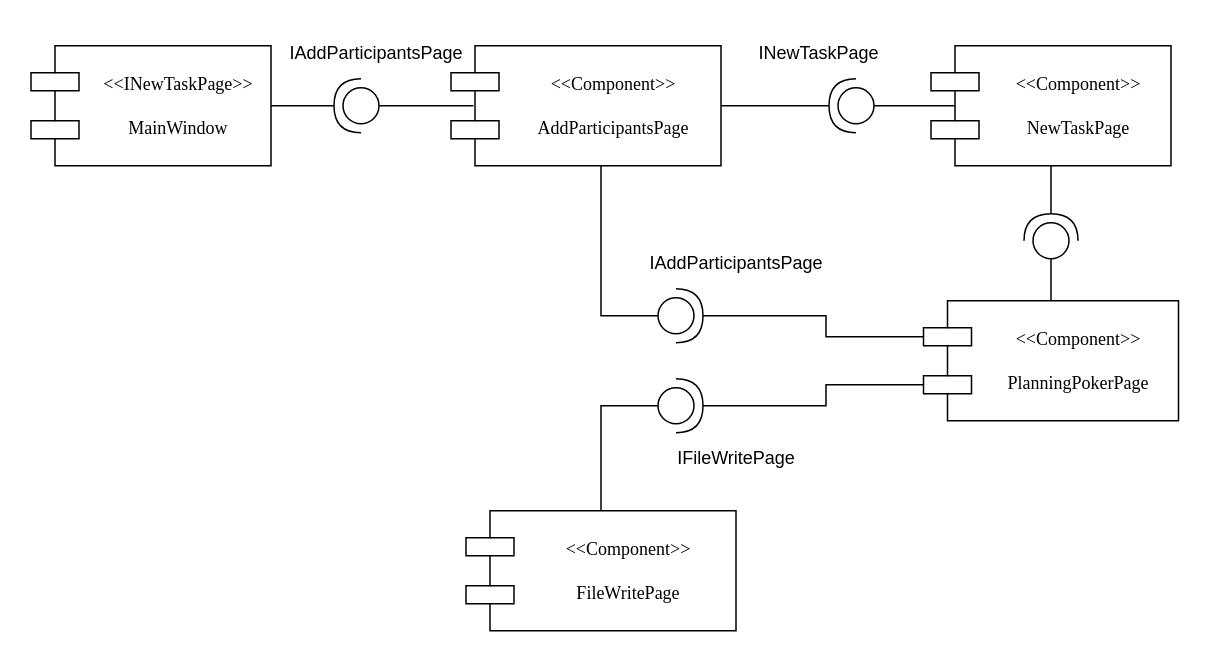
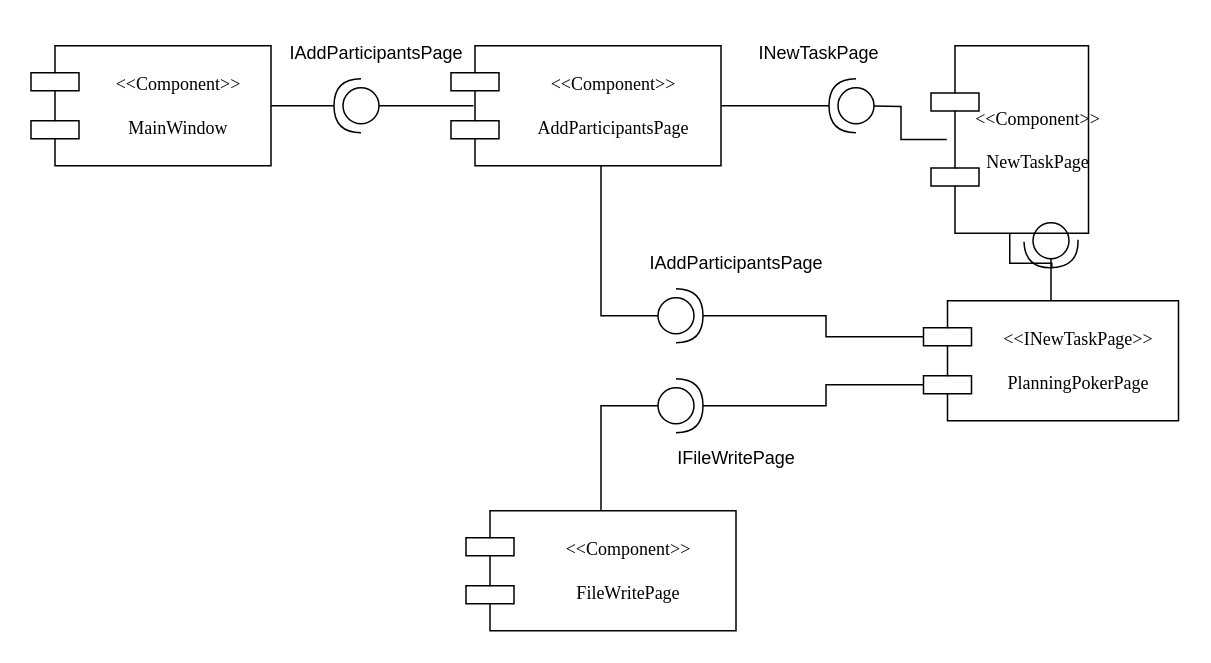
- <mxCell id="3" value="&lt;div align=&quot;center&quot;&gt;&amp;lt;&amp;lt;INewTaskPage&amp;gt;&amp;gt;&lt;br&gt;&lt;/div&gt;&lt;div align=&quot;center&quot;&gt;&amp;nbsp;&amp;nbsp; &lt;br&gt;&lt;/div&gt;&lt;div align=&quot;center&quot;&gt;MainWindow&lt;/div&gt;" style="shape=component;align=center;spacingLeft=36;rounded=0;shadow=0;comic=0;labelBackgroundColor=none;strokeWidth=1;fontFamily=Verdana;fontSize=12;html=1;" parent="1" vertex="1"><mxGeometry x="20" y="30" width="160" height="80" as="geometry" /></mxCell>
+ <mxCell id="3" value="&lt;div align=&quot;center&quot;&gt;&amp;lt;&amp;lt;Component&amp;gt;&amp;gt;&lt;br&gt;&lt;/div&gt;&lt;div align=&quot;center&quot;&gt;&amp;nbsp;&amp;nbsp; &lt;br&gt;&lt;/div&gt;&lt;div align=&quot;center&quot;&gt;MainWindow&lt;/div&gt;" style="shape=component;align=center;spacingLeft=36;rounded=0;shadow=0;comic=0;labelBackgroundColor=none;strokeWidth=1;fontFamily=Verdana;fontSize=12;html=1;" parent="1" vertex="1"><mxGeometry x="20" y="30" width="160" height="80" as="geometry" /></mxCell>
- <mxCell id="11" value="&lt;div align=&quot;center&quot;&gt;&amp;lt;&amp;lt;Component&amp;gt;&amp;gt;&lt;br&gt;&lt;/div&gt;&lt;div align=&quot;center&quot;&gt;&lt;br&gt;&lt;/div&gt;&lt;div align=&quot;center&quot;&gt;NewTaskPage&lt;/div&gt;" style="shape=component;align=center;spacingLeft=36;rounded=0;shadow=0;comic=0;labelBackgroundColor=none;strokeWidth=1;fontFamily=Verdana;fontSize=12;html=1;" vertex="1" parent="1"><mxGeometry x="620" y="30" width="160" height="80" as="geometry" /></mxCell>
+ <mxCell id="11" value="&lt;div align=&quot;center&quot;&gt;&amp;lt;&amp;lt;Component&amp;gt;&amp;gt;&lt;br&gt;&lt;/div&gt;&lt;div align=&quot;center&quot;&gt;&lt;br&gt;&lt;/div&gt;&lt;div align=&quot;center&quot;&gt;NewTaskPage&lt;/div&gt;" style="shape=component;align=center;spacingLeft=36;rounded=0;shadow=0;comic=0;labelBackgroundColor=none;strokeWidth=1;fontFamily=Verdana;fontSize=12;html=1;" vertex="1" parent="1"><mxGeometry x="620" y="30" width="105" height="125" as="geometry" /></mxCell>
- <mxCell id="15" value="&lt;div align=&quot;center&quot;&gt;&amp;lt;&amp;lt;Component&amp;gt;&amp;gt;&lt;br&gt;&lt;br&gt;PlanningPokerPage&lt;/div&gt;" style="shape=component;align=center;spacingLeft=36;rounded=0;shadow=0;comic=0;labelBackgroundColor=none;strokeWidth=1;fontFamily=Verdana;fontSize=12;html=1;" vertex="1" parent="1"><mxGeometry x="615" y="200" width="170" height="80" as="geometry" /></mxCell>
+ <mxCell id="15" value="&lt;div align=&quot;center&quot;&gt;&amp;lt;&amp;lt;INewTaskPage&amp;gt;&amp;gt;&lt;br&gt;&lt;br&gt;PlanningPokerPage&lt;/div&gt;" style="shape=component;align=center;spacingLeft=36;rounded=0;shadow=0;comic=0;labelBackgroundColor=none;strokeWidth=1;fontFamily=Verdana;fontSize=12;html=1;" vertex="1" parent="1"><mxGeometry x="615" y="200" width="170" height="80" as="geometry" /></mxCell>
